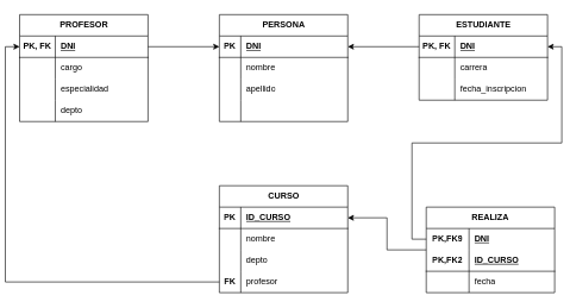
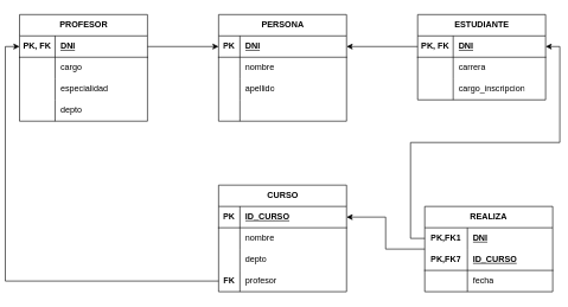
- <mxCell id="24" value="fecha_inscripcion" style="shape=partialRectangle;connectable=0;fillColor=none;top=0;left=0;bottom=0;right=0;align=left;spacingLeft=6;overflow=hidden;whiteSpace=wrap;html=1;" parent="22" vertex="1"><mxGeometry x="50" width="130" height="30" as="geometry"><mxRectangle width="130" height="30" as="alternateBounds" /></mxGeometry></mxCell>
+ <mxCell id="24" value="cargo_inscripcion" style="shape=partialRectangle;connectable=0;fillColor=none;top=0;left=0;bottom=0;right=0;align=left;spacingLeft=6;overflow=hidden;whiteSpace=wrap;html=1;" parent="22" vertex="1"><mxGeometry x="50" width="130" height="30" as="geometry"><mxRectangle width="130" height="30" as="alternateBounds" /></mxGeometry></mxCell>
- <mxCell id="56" value="PK,FK9" style="shape=partialRectangle;connectable=0;fillColor=none;top=0;left=0;bottom=0;right=0;fontStyle=1;overflow=hidden;html=1;whiteSpace=wrap;" parent="55" vertex="1"><mxGeometry width="60" height="30" as="geometry"><mxRectangle width="60" height="30" as="alternateBounds" /></mxGeometry></mxCell>
+ <mxCell id="56" value="PK,FK1" style="shape=partialRectangle;connectable=0;fillColor=none;top=0;left=0;bottom=0;right=0;fontStyle=1;overflow=hidden;html=1;whiteSpace=wrap;" parent="55" vertex="1"><mxGeometry width="60" height="30" as="geometry"><mxRectangle width="60" height="30" as="alternateBounds" /></mxGeometry></mxCell>
- <mxCell id="59" value="PK,FK2" style="shape=partialRectangle;connectable=0;fillColor=none;top=0;left=0;bottom=0;right=0;fontStyle=1;overflow=hidden;html=1;whiteSpace=wrap;" parent="58" vertex="1"><mxGeometry width="60" height="30" as="geometry"><mxRectangle width="60" height="30" as="alternateBounds" /></mxGeometry></mxCell>
+ <mxCell id="59" value="PK,FK7" style="shape=partialRectangle;connectable=0;fillColor=none;top=0;left=0;bottom=0;right=0;fontStyle=1;overflow=hidden;html=1;whiteSpace=wrap;" parent="58" vertex="1"><mxGeometry width="60" height="30" as="geometry"><mxRectangle width="60" height="30" as="alternateBounds" /></mxGeometry></mxCell>
